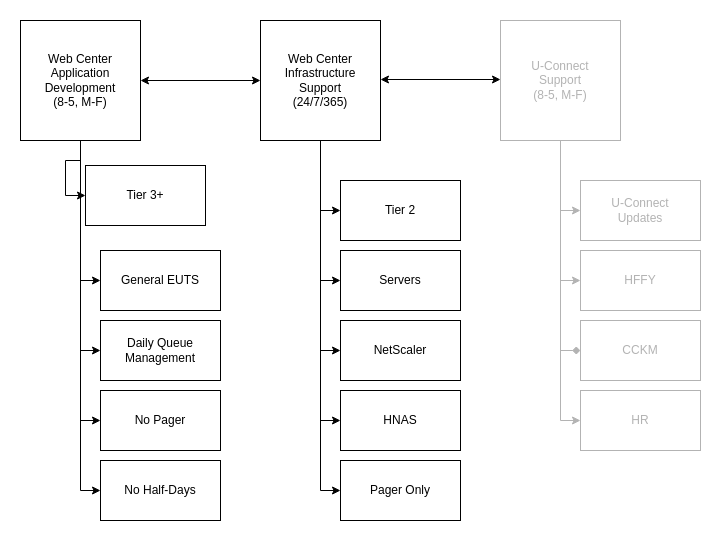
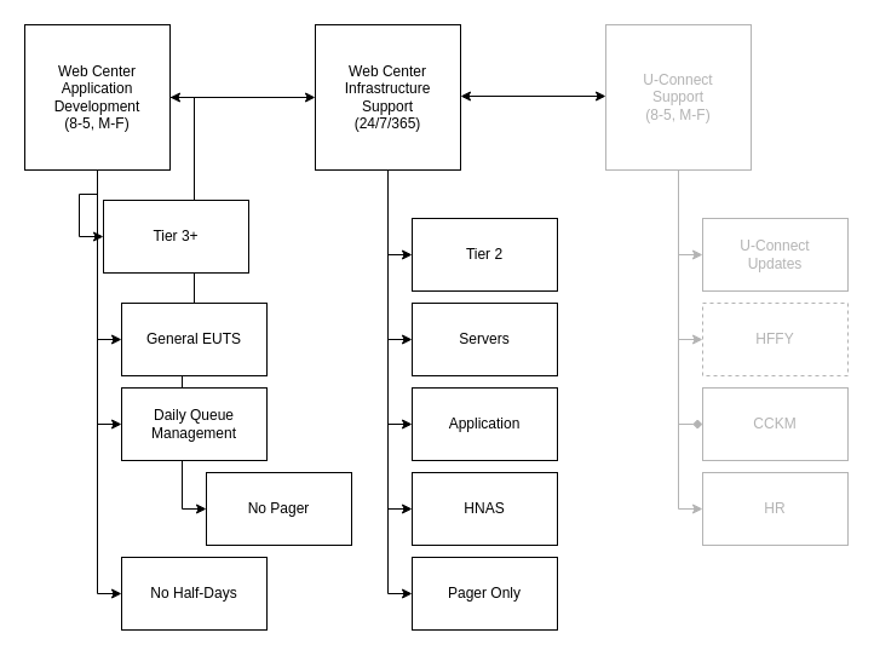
- <mxCell id="26" value="HFFY" style="rounded=0;whiteSpace=wrap;html=1;strokeColor=#B3B3B3;fontColor=#B3B3B3;" vertex="1" parent="1"><mxGeometry x="580" y="250" width="120" height="60" as="geometry" /></mxCell>
+ <mxCell id="26" value="HFFY" style="rounded=0;whiteSpace=wrap;html=1;strokeColor=#B3B3B3;fontColor=#B3B3B3;dashed=1;" vertex="1" parent="1"><mxGeometry x="580" y="250" width="120" height="60" as="geometry" /></mxCell>
- <mxCell id="16" value="NetScaler" style="rounded=0;whiteSpace=wrap;html=1;" vertex="1" parent="1"><mxGeometry x="340" y="320" width="120" height="60" as="geometry" /></mxCell>
+ <mxCell id="16" value="Application" style="rounded=0;whiteSpace=wrap;html=1;" vertex="1" parent="1"><mxGeometry x="340" y="320" width="120" height="60" as="geometry" /></mxCell>
- <mxCell id="32" value="No Pager" style="rounded=0;whiteSpace=wrap;html=1;" vertex="1" parent="1"><mxGeometry x="100" y="390" width="120" height="60" as="geometry" /></mxCell>
+ <mxCell id="32" value="No Pager" style="rounded=0;whiteSpace=wrap;html=1;" vertex="1" parent="1"><mxGeometry x="170" y="390" width="120" height="60" as="geometry" /></mxCell>
